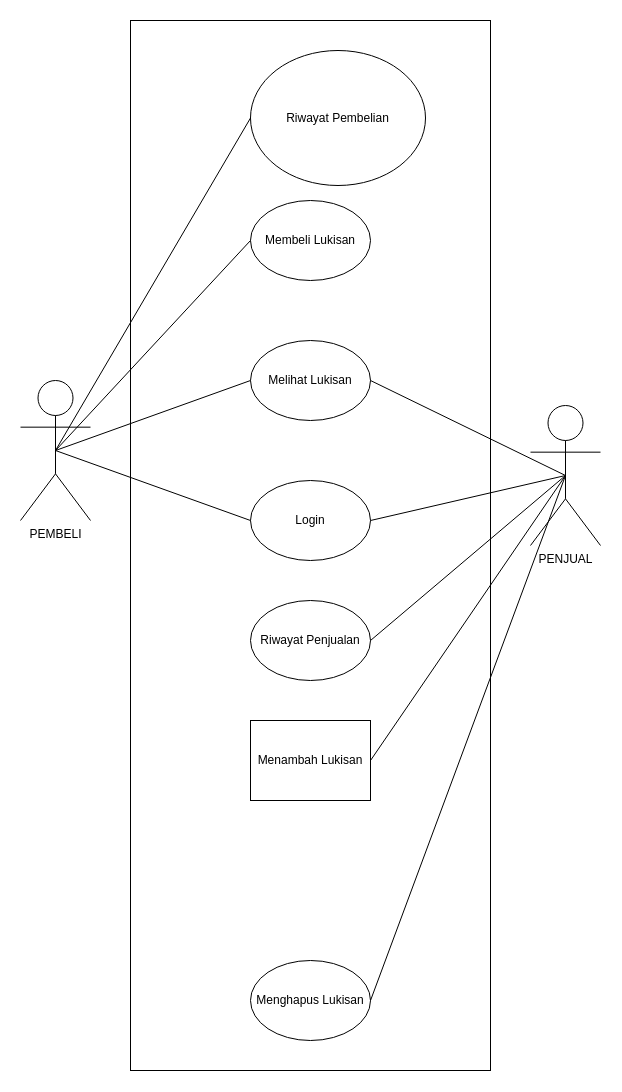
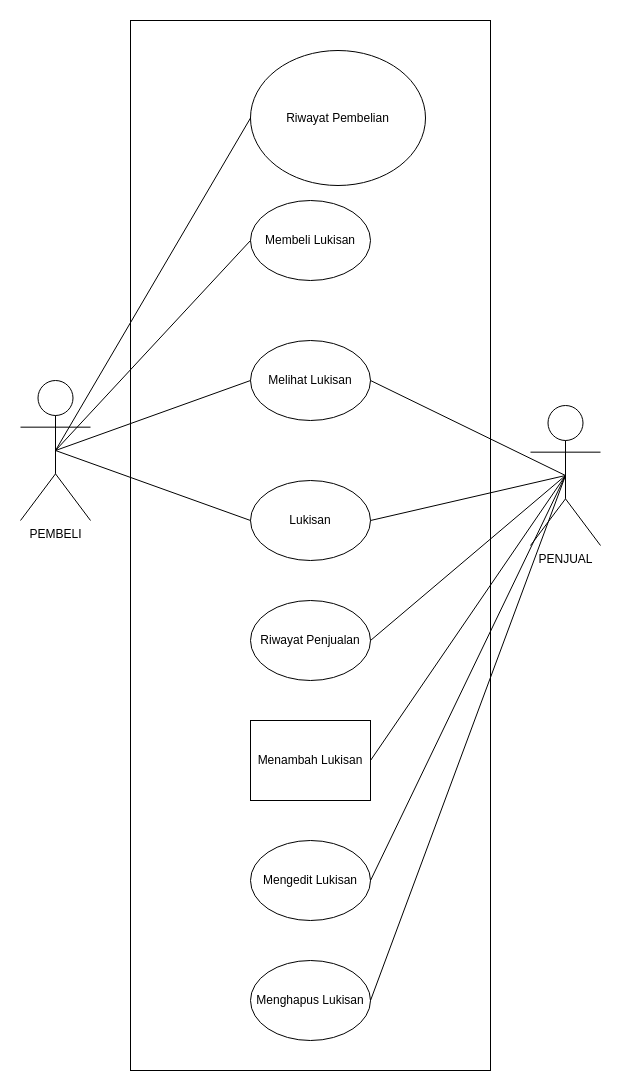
- <mxCell id="12" value="Login" style="ellipse;whiteSpace=wrap;html=1;" vertex="1" parent="1"><mxGeometry x="250" y="480" width="120" height="80" as="geometry" /></mxCell>
+ <mxCell id="12" value="Lukisan" style="ellipse;whiteSpace=wrap;html=1;" vertex="1" parent="1"><mxGeometry x="250" y="480" width="120" height="80" as="geometry" /></mxCell>
+ <mxCell id="21" value="" style="endArrow=none;html=1;rounded=0;entryX=0.5;entryY=0.5;entryDx=0;entryDy=0;entryPerimeter=0;exitX=1;exitY=0.5;exitDx=0;exitDy=0;" edge="1" parent="1" source="9" target="4"><mxGeometry width="50" height="50" relative="1" as="geometry"><mxPoint x="170" y="730" as="sourcePoint" /><mxPoint x="220" y="680" as="targetPoint" /></mxGeometry></mxCell>
+ <mxCell id="9" value="Mengedit Lukisan" style="ellipse;whiteSpace=wrap;html=1;" vertex="1" parent="1"><mxGeometry x="250" y="840" width="120" height="80" as="geometry" /></mxCell>
